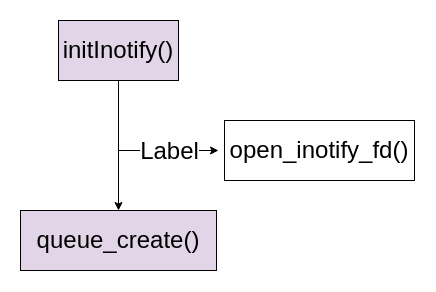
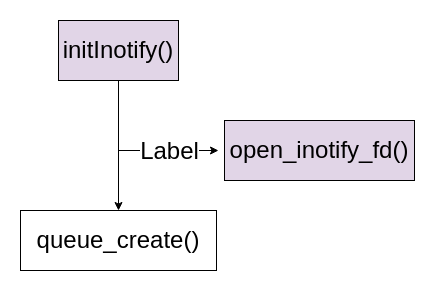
- <mxCell id="6" value="open_inotify_fd()" style="rounded=0;whiteSpace=wrap;html=1;fontSize=24;" vertex="1" parent="1"><mxGeometry x="224" y="120" width="190" height="60" as="geometry" /></mxCell>
+ <mxCell id="6" value="open_inotify_fd()" style="rounded=0;whiteSpace=wrap;html=1;fontSize=24;fillColor=#e1d5e7;" vertex="1" parent="1"><mxGeometry x="224" y="120" width="190" height="60" as="geometry" /></mxCell>
- <mxCell id="7" value="queue_create()" style="rounded=0;whiteSpace=wrap;html=1;fontSize=24;fillColor=#e1d5e7;" vertex="1" parent="1"><mxGeometry x="20" y="210" width="196" height="60" as="geometry" /></mxCell>
+ <mxCell id="7" value="queue_create()" style="rounded=0;whiteSpace=wrap;html=1;fontSize=24;" vertex="1" parent="1"><mxGeometry x="20" y="210" width="196" height="60" as="geometry" /></mxCell>
